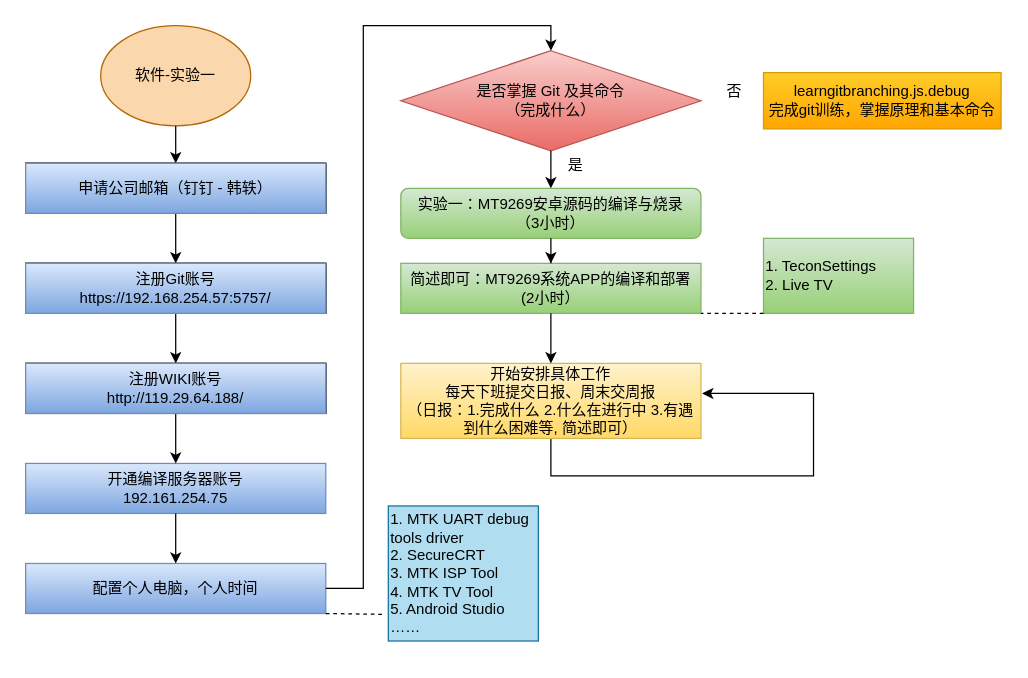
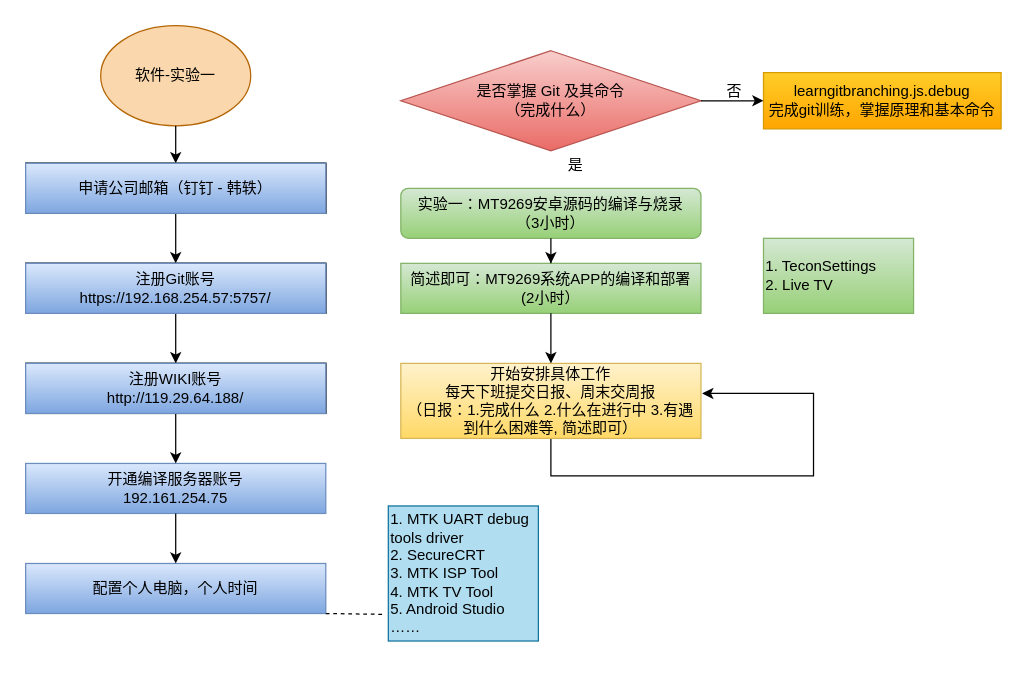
+ <mxCell id="18" value="" style="edgeStyle=orthogonalEdgeStyle;rounded=0;orthogonalLoop=1;jettySize=auto;html=1;" edge="1" parent="2" source="15" target="17"><mxGeometry relative="1" as="geometry" /></mxCell>
- <mxCell id="21" style="edgeStyle=orthogonalEdgeStyle;rounded=0;orthogonalLoop=1;jettySize=auto;html=1;exitX=0.5;exitY=1;exitDx=0;exitDy=0;entryX=0.5;entryY=0;entryDx=0;entryDy=0;" edge="1" parent="2" source="15" target="20"><mxGeometry relative="1" as="geometry" /></mxCell>
- <mxCell id="16" value="" style="edgeStyle=orthogonalEdgeStyle;rounded=0;orthogonalLoop=1;jettySize=auto;html=1;entryX=0.5;entryY=0;entryDx=0;entryDy=0;" edge="1" parent="2" source="12" target="15"><mxGeometry relative="1" as="geometry"><mxPoint x="450" as="targetPoint" /><Array as="points"><mxPoint x="270" y="450" /><mxPoint x="270" /><mxPoint x="420" /></Array></mxGeometry></mxCell>
- <mxCell id="33" value="" style="endArrow=none;dashed=1;html=1;rounded=0;entryX=1;entryY=1;entryDx=0;entryDy=0;exitX=0;exitY=1;exitDx=0;exitDy=0;" edge="1" parent="2" source="32" target="22"><mxGeometry width="50" height="50" relative="1" as="geometry"><mxPoint x="820" y="260" as="sourcePoint" /><mxPoint x="870" y="210" as="targetPoint" /></mxGeometry></mxCell>
